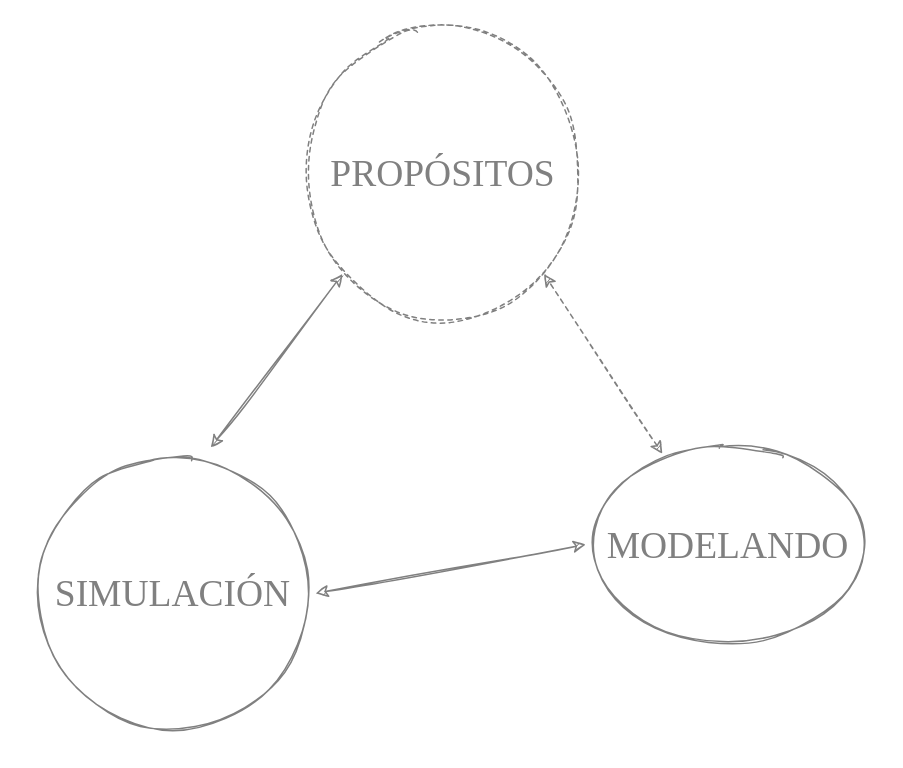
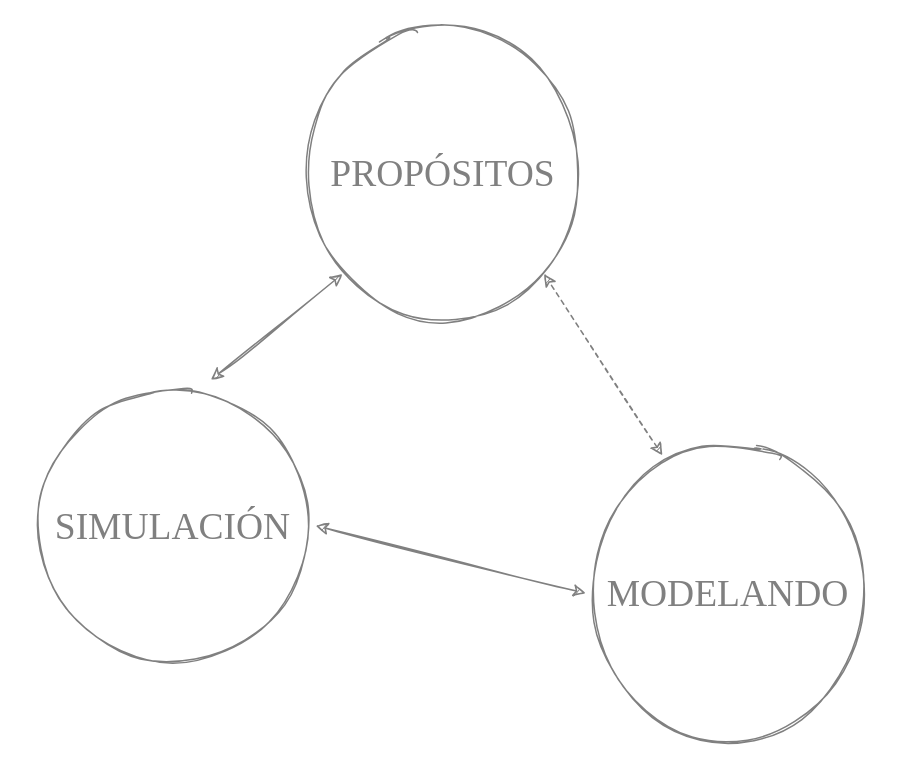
- <mxCell id="2" value="PROPÓSITOS" style="ellipse;whiteSpace=wrap;html=1;aspect=fixed;sketch=1;fontFamily=Verdana;fontSize=25;fontColor=#808080;strokeColor=#808080;fillColor=none;dashed=1;" parent="1" vertex="1"><mxGeometry x="200" y="20" width="190" height="190" as="geometry" /></mxCell>
+ <mxCell id="2" value="PROPÓSITOS" style="ellipse;whiteSpace=wrap;html=1;aspect=fixed;sketch=1;fontFamily=Verdana;fontSize=25;fontColor=#808080;strokeColor=#808080;fillColor=none;" parent="1" vertex="1"><mxGeometry x="200" y="20" width="190" height="190" as="geometry" /></mxCell>
- <mxCell id="3" value="MODELANDO" style="ellipse;whiteSpace=wrap;html=1;aspect=fixed;sketch=1;fontFamily=Verdana;fontSize=25;fontColor=#808080;strokeColor=#808080;fillColor=none;" parent="1" vertex="1"><mxGeometry x="390" y="300" width="190" height="125" as="geometry" /></mxCell>
+ <mxCell id="3" value="MODELANDO" style="ellipse;whiteSpace=wrap;html=1;aspect=fixed;sketch=1;fontFamily=Verdana;fontSize=25;fontColor=#808080;strokeColor=#808080;fillColor=none;" parent="1" vertex="1"><mxGeometry x="390" y="300" width="190" height="190" as="geometry" /></mxCell>
- <mxCell id="4" value="SIMULACIÓN" style="ellipse;whiteSpace=wrap;html=1;aspect=fixed;sketch=1;fontFamily=Verdana;fontSize=25;fontColor=#808080;strokeColor=#808080;fillColor=none;" parent="1" vertex="1"><mxGeometry x="20" y="300" width="190" height="190" as="geometry" /></mxCell>
+ <mxCell id="4" value="SIMULACIÓN" style="ellipse;whiteSpace=wrap;html=1;aspect=fixed;sketch=1;fontFamily=Verdana;fontSize=25;fontColor=#808080;strokeColor=#808080;fillColor=none;" parent="1" vertex="1"><mxGeometry x="20" y="255" width="190" height="190" as="geometry" /></mxCell>
